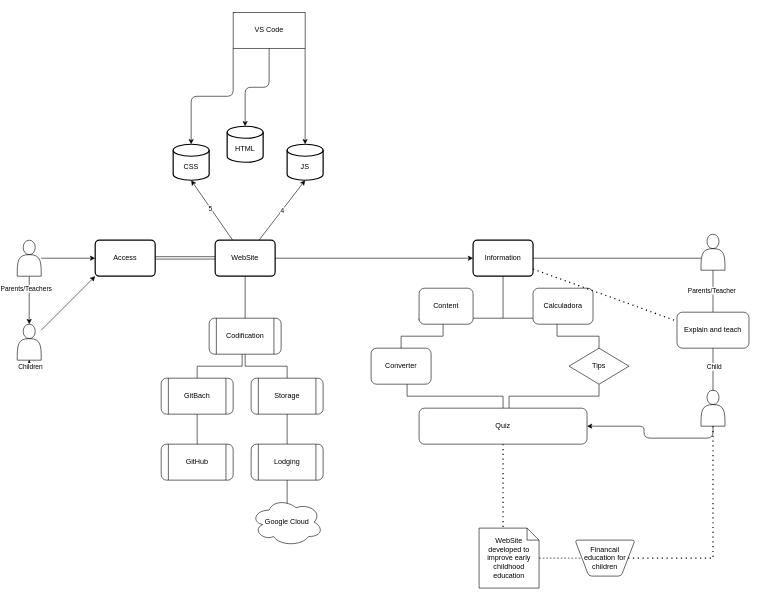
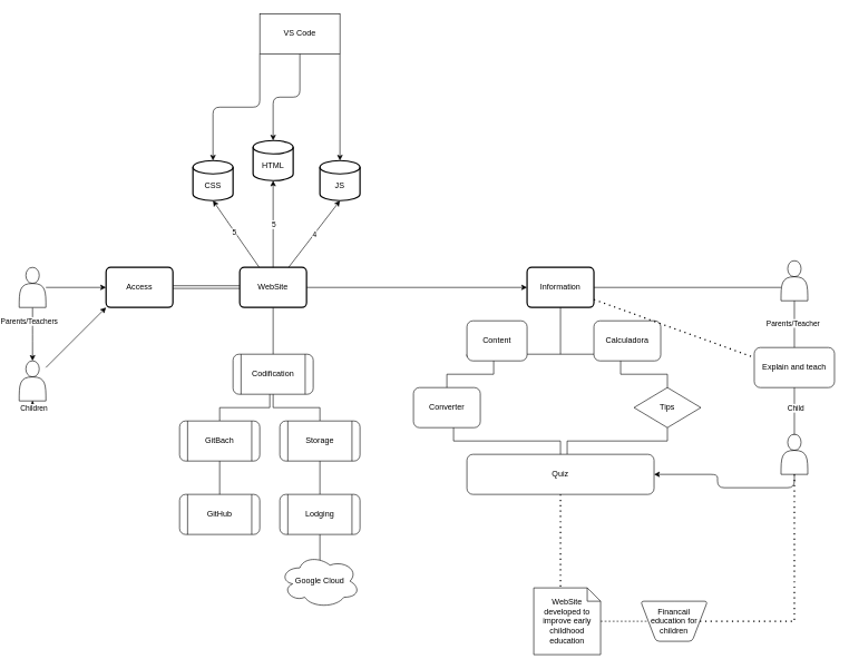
+ <mxCell id="33" value="" style="endArrow=classic;html=1;rounded=1;entryX=0.5;entryY=1;entryDx=0;entryDy=0;entryPerimeter=0;" edge="1" parent="1" source="7" target="40"><mxGeometry relative="1" as="geometry"><mxPoint x="400" y="300" as="sourcePoint" /><mxPoint x="400" y="280" as="targetPoint" /></mxGeometry></mxCell>
+ <mxCell id="34" value="5" style="edgeLabel;resizable=0;html=1;align=center;verticalAlign=middle;rounded=1;" connectable="0" vertex="1" parent="33"><mxGeometry relative="1" as="geometry" /></mxCell>
